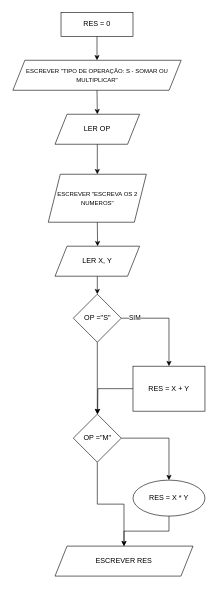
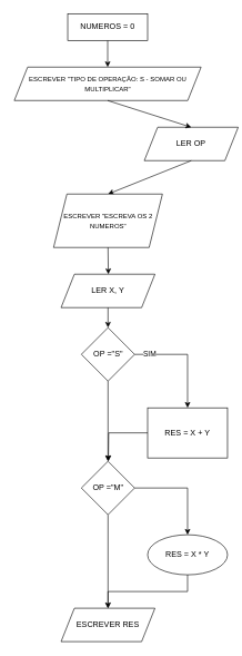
- <mxCell id="7" value="RES = 0" style="rounded=0;whiteSpace=wrap;html=1;" vertex="1" parent="1"><mxGeometry x="101" y="20" width="120" height="40" as="geometry" /></mxCell>
+ <mxCell id="7" value="NUMEROS = 0" style="rounded=0;whiteSpace=wrap;html=1;" vertex="1" parent="1"><mxGeometry x="101" y="20" width="120" height="40" as="geometry" /></mxCell>
- <mxCell id="3" value="LER OP" style="shape=parallelogram;perimeter=parallelogramPerimeter;whiteSpace=wrap;html=1;fixedSize=1;" vertex="1" parent="1"><mxGeometry x="91" y="190" width="141" height="50" as="geometry" /></mxCell>
+ <mxCell id="3" value="LER OP" style="shape=parallelogram;perimeter=parallelogramPerimeter;whiteSpace=wrap;html=1;fixedSize=1;" vertex="1" parent="1"><mxGeometry x="216" y="190" width="141" height="50" as="geometry" /></mxCell>
- <mxCell id="23" value="ESCREVER RES" style="shape=parallelogram;perimeter=parallelogramPerimeter;whiteSpace=wrap;html=1;fixedSize=1;" vertex="1" parent="1"><mxGeometry x="91" y="910" width="230" height="50" as="geometry" /></mxCell>
+ <mxCell id="23" value="ESCREVER RES" style="shape=parallelogram;perimeter=parallelogramPerimeter;whiteSpace=wrap;html=1;fixedSize=1;" vertex="1" parent="1"><mxGeometry x="91" y="910" width="141" height="50" as="geometry" /></mxCell>
